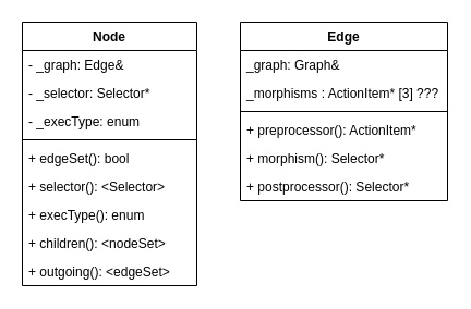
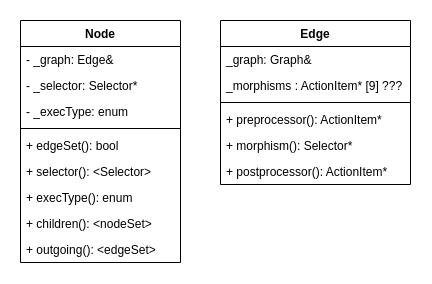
- <mxCell id="14" value="_morphisms : ActionItem* [3] ???" style="text;strokeColor=none;fillColor=none;align=left;verticalAlign=top;spacingLeft=4;spacingRight=4;overflow=hidden;rotatable=0;points=[[0,0.5],[1,0.5]];portConstraint=eastwest;" vertex="1" parent="12"><mxGeometry y="52" width="190" height="26" as="geometry" /></mxCell>
+ <mxCell id="14" value="_morphisms : ActionItem* [9] ???" style="text;strokeColor=none;fillColor=none;align=left;verticalAlign=top;spacingLeft=4;spacingRight=4;overflow=hidden;rotatable=0;points=[[0,0.5],[1,0.5]];portConstraint=eastwest;" vertex="1" parent="12"><mxGeometry y="52" width="190" height="26" as="geometry" /></mxCell>
- <mxCell id="18" value="+ postprocessor(): Selector*" style="text;strokeColor=none;fillColor=none;align=left;verticalAlign=top;spacingLeft=4;spacingRight=4;overflow=hidden;rotatable=0;points=[[0,0.5],[1,0.5]];portConstraint=eastwest;" vertex="1" parent="12"><mxGeometry y="138" width="190" height="26" as="geometry" /></mxCell>
+ <mxCell id="18" value="+ postprocessor(): ActionItem*" style="text;strokeColor=none;fillColor=none;align=left;verticalAlign=top;spacingLeft=4;spacingRight=4;overflow=hidden;rotatable=0;points=[[0,0.5],[1,0.5]];portConstraint=eastwest;" vertex="1" parent="12"><mxGeometry y="138" width="190" height="26" as="geometry" /></mxCell>
